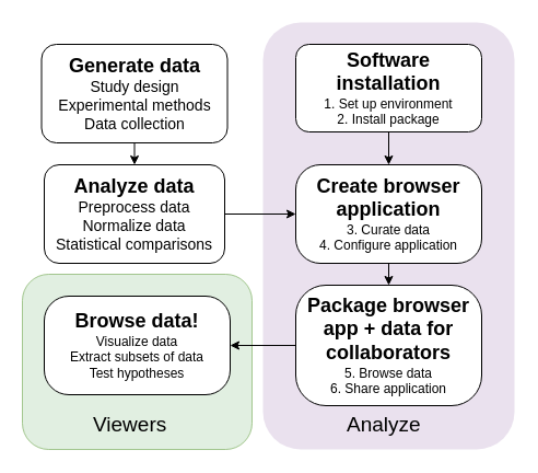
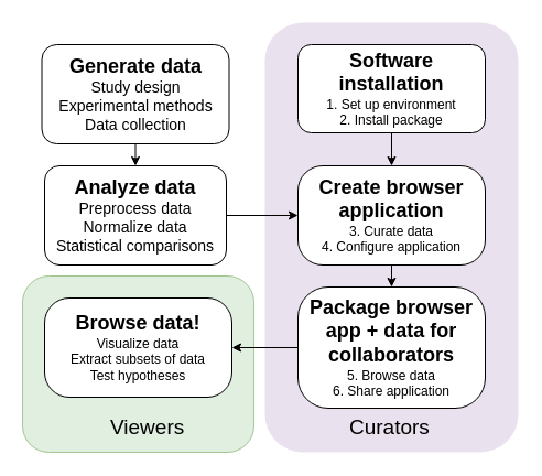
- <mxCell id="15" value="&lt;span style=&quot;font-size: 19px&quot;&gt;Viewers&lt;/span&gt;" style="text;whiteSpace=wrap;html=1;" vertex="1" parent="1"><mxGeometry x="82.5" y="370" width="80" height="30" as="geometry" /></mxCell>
+ <mxCell id="15" value="&lt;span style=&quot;font-size: 19px&quot;&gt;Viewers&lt;/span&gt;" style="text;whiteSpace=wrap;html=1;" vertex="1" parent="1"><mxGeometry x="97.5" y="370" width="80" height="30" as="geometry" /></mxCell>
- <mxCell id="16" value="Analyze" style="text;whiteSpace=wrap;fontSize=19;" vertex="1" parent="1"><mxGeometry x="315" y="370" width="80" height="30" as="geometry" /></mxCell>
+ <mxCell id="16" value="Curators" style="text;whiteSpace=wrap;fontSize=19;" vertex="1" parent="1"><mxGeometry x="315" y="370" width="80" height="30" as="geometry" /></mxCell>
